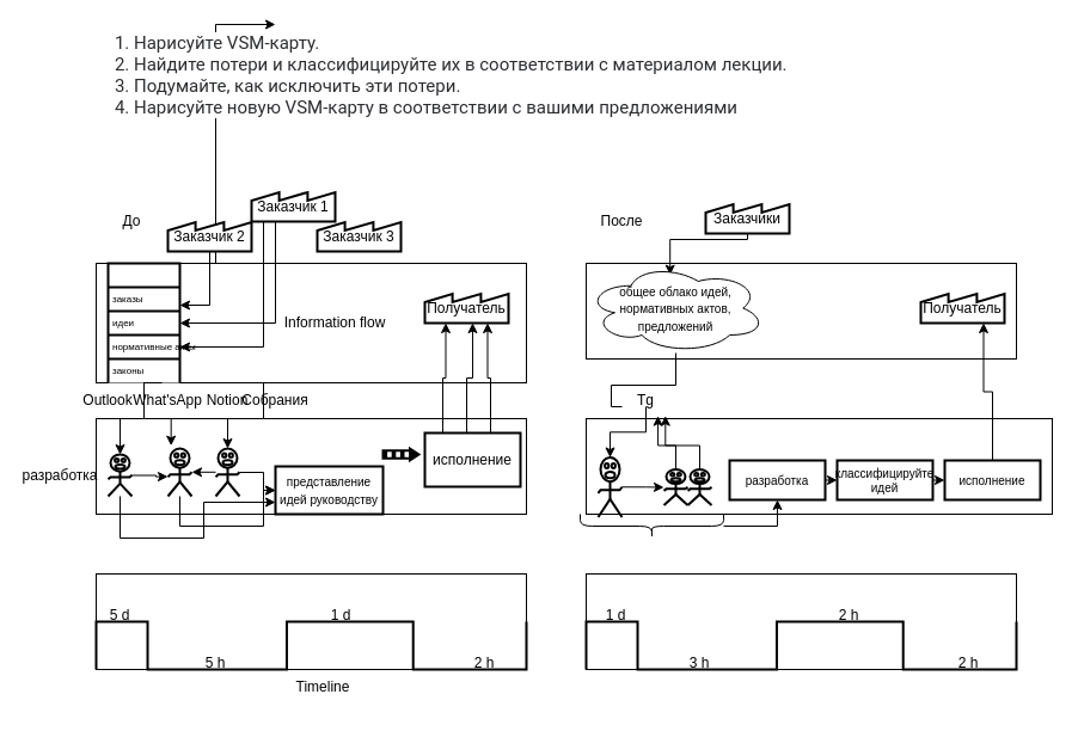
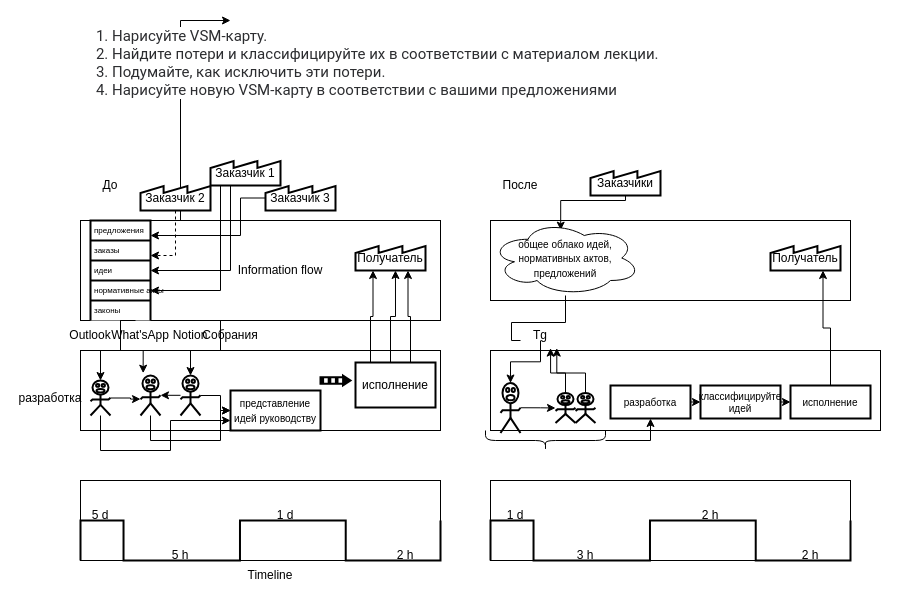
+ <mxCell id="35" value="предложения" style="text;fontSize=8;spacingLeft=2;verticalAlign=middle;html=1;" vertex="1" parent="34"><mxGeometry width="60" height="20" as="geometry" /></mxCell>
+ <mxCell id="28" style="edgeStyle=orthogonalEdgeStyle;rounded=0;orthogonalLoop=1;jettySize=auto;html=1;entryX=1;entryY=0.75;entryDx=0;entryDy=0;" edge="1" parent="1" source="29" target="35"><mxGeometry relative="1" as="geometry"><Array as="points"><mxPoint x="240" y="197" /><mxPoint x="240" y="235" /></Array></mxGeometry></mxCell>
- <mxCell id="14" style="edgeStyle=orthogonalEdgeStyle;rounded=0;orthogonalLoop=1;jettySize=auto;html=1;entryX=1;entryY=0.75;entryDx=0;entryDy=0;" edge="1" parent="1" source="15" target="36"><mxGeometry relative="1" as="geometry" /></mxCell>
+ <mxCell id="14" style="edgeStyle=orthogonalEdgeStyle;rounded=0;orthogonalLoop=1;jettySize=auto;html=1;entryX=1;entryY=0.75;entryDx=0;entryDy=0;dashed=1;" edge="1" parent="1" source="15" target="36"><mxGeometry relative="1" as="geometry" /></mxCell>
